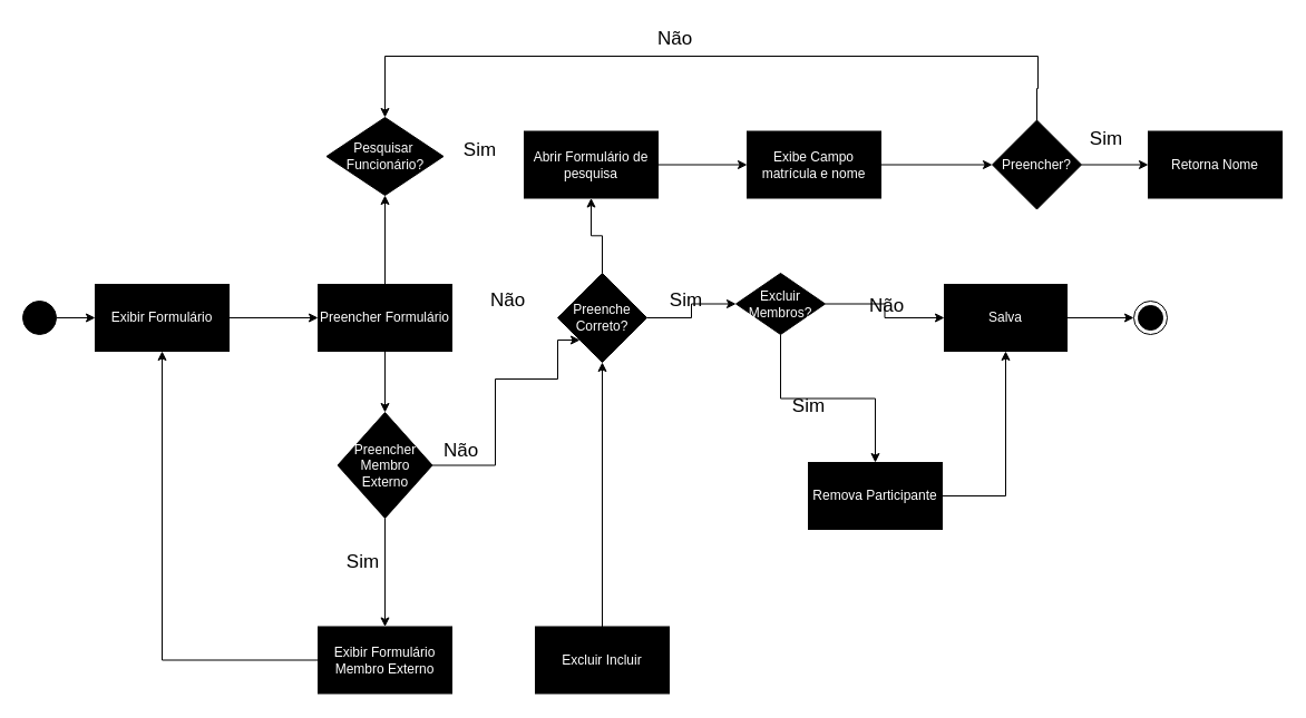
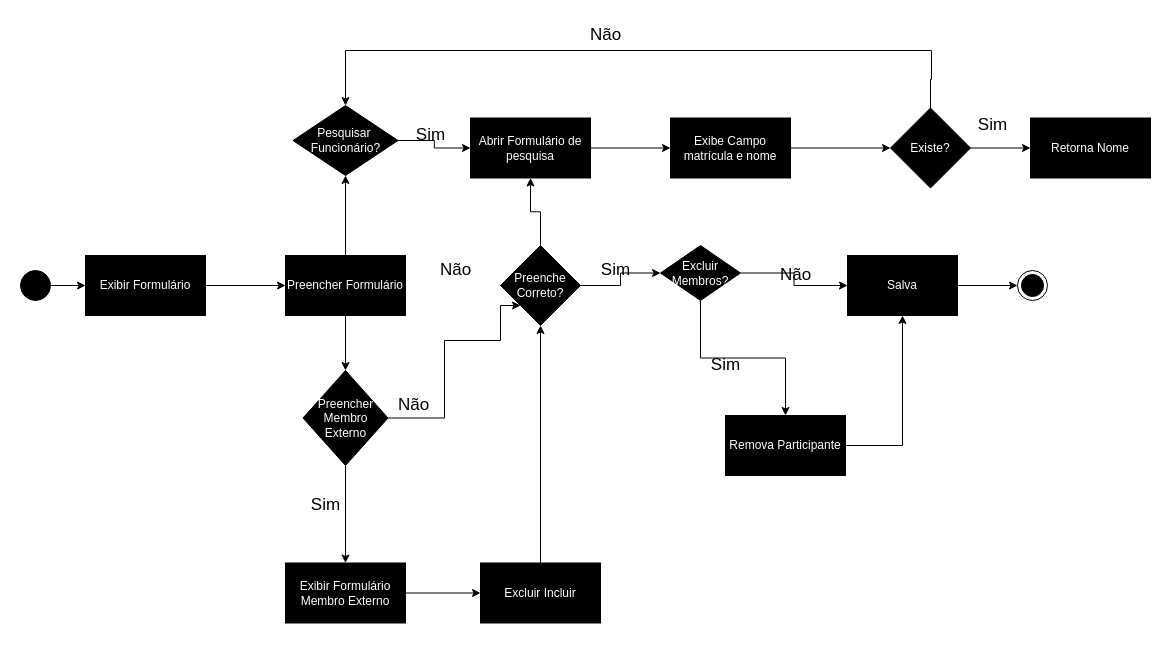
+ <mxCell id="31" value="" style="edgeStyle=orthogonalEdgeStyle;rounded=0;orthogonalLoop=1;jettySize=auto;html=1;" edge="1" parent="1" source="32" target="34"><mxGeometry relative="1" as="geometry" /></mxCell>
- <mxCell id="39" value="&lt;font color=&quot;#ffffff&quot;&gt;Preencher?&lt;/font&gt;" style="rhombus;whiteSpace=wrap;html=1;fillColor=strokeColor;" vertex="1" parent="1"><mxGeometry x="890" y="107.5" width="80" height="80" as="geometry" /></mxCell>
+ <mxCell id="39" value="&lt;font color=&quot;#ffffff&quot;&gt;Existe?&lt;/font&gt;" style="rhombus;whiteSpace=wrap;html=1;fillColor=strokeColor;" vertex="1" parent="1"><mxGeometry x="890" y="107.5" width="80" height="80" as="geometry" /></mxCell>
- <mxCell id="19" value="" style="edgeStyle=orthogonalEdgeStyle;rounded=0;orthogonalLoop=1;jettySize=auto;html=1;" edge="1" parent="1" source="20" target="5"><mxGeometry relative="1" as="geometry" /></mxCell>
+ <mxCell id="19" value="" style="edgeStyle=orthogonalEdgeStyle;rounded=0;orthogonalLoop=1;jettySize=auto;html=1;" edge="1" parent="1" source="20" target="22"><mxGeometry relative="1" as="geometry" /></mxCell>
